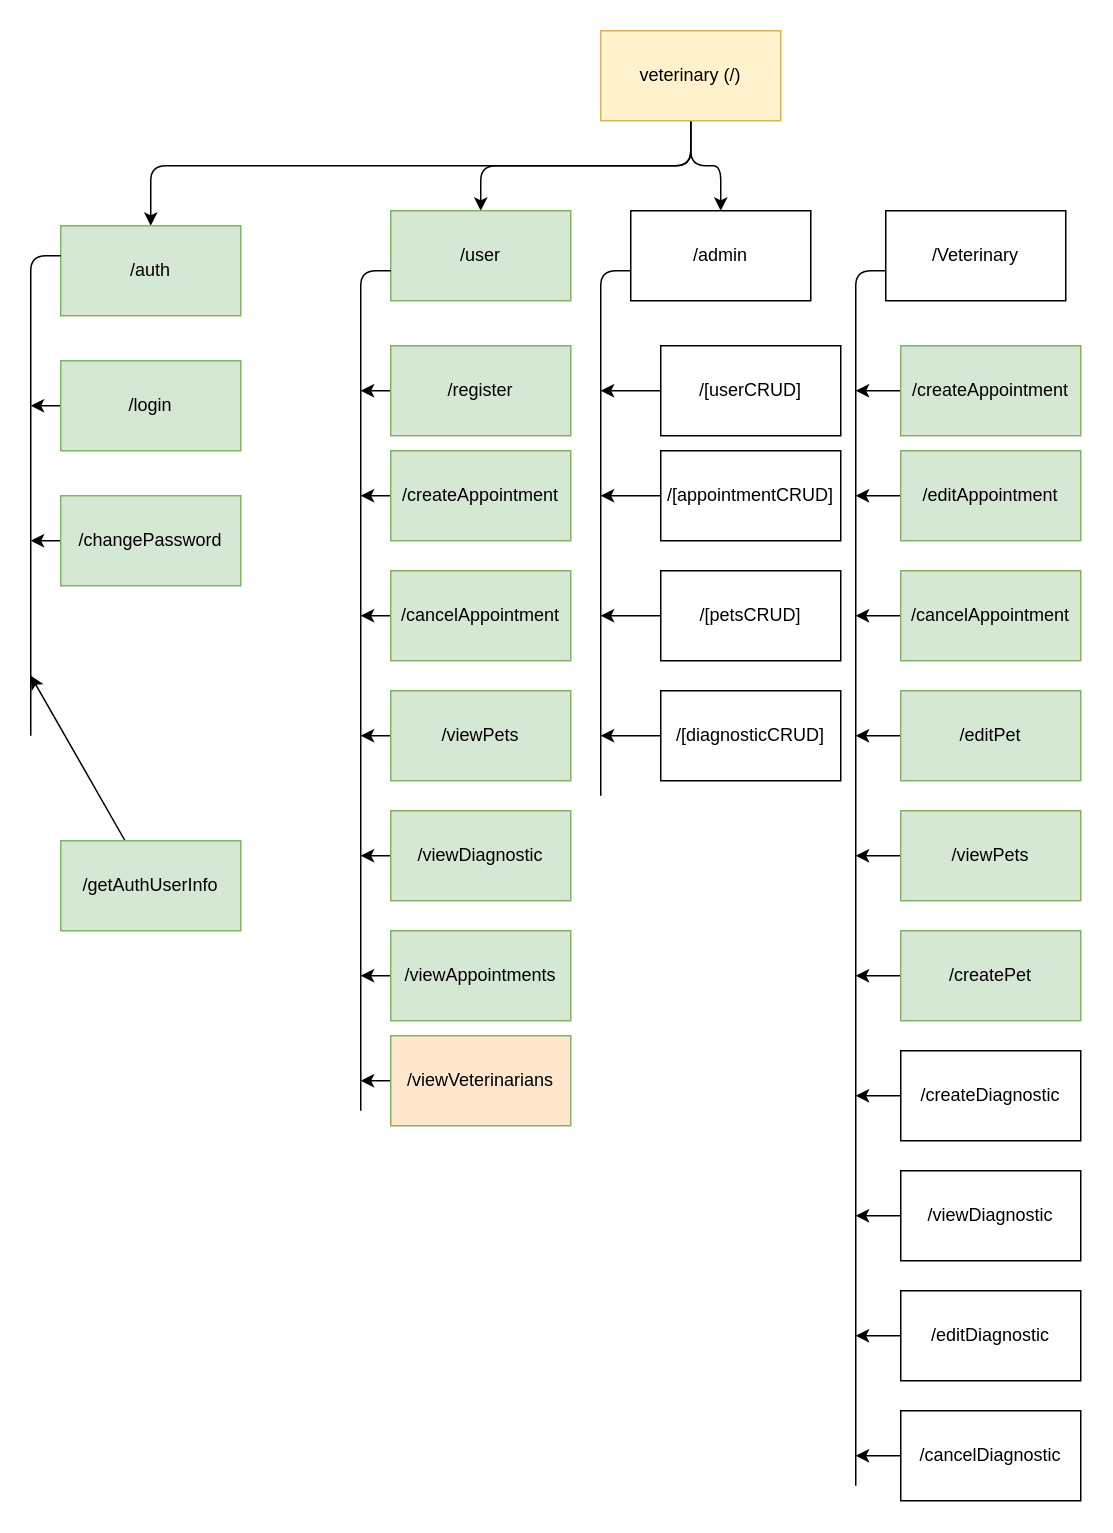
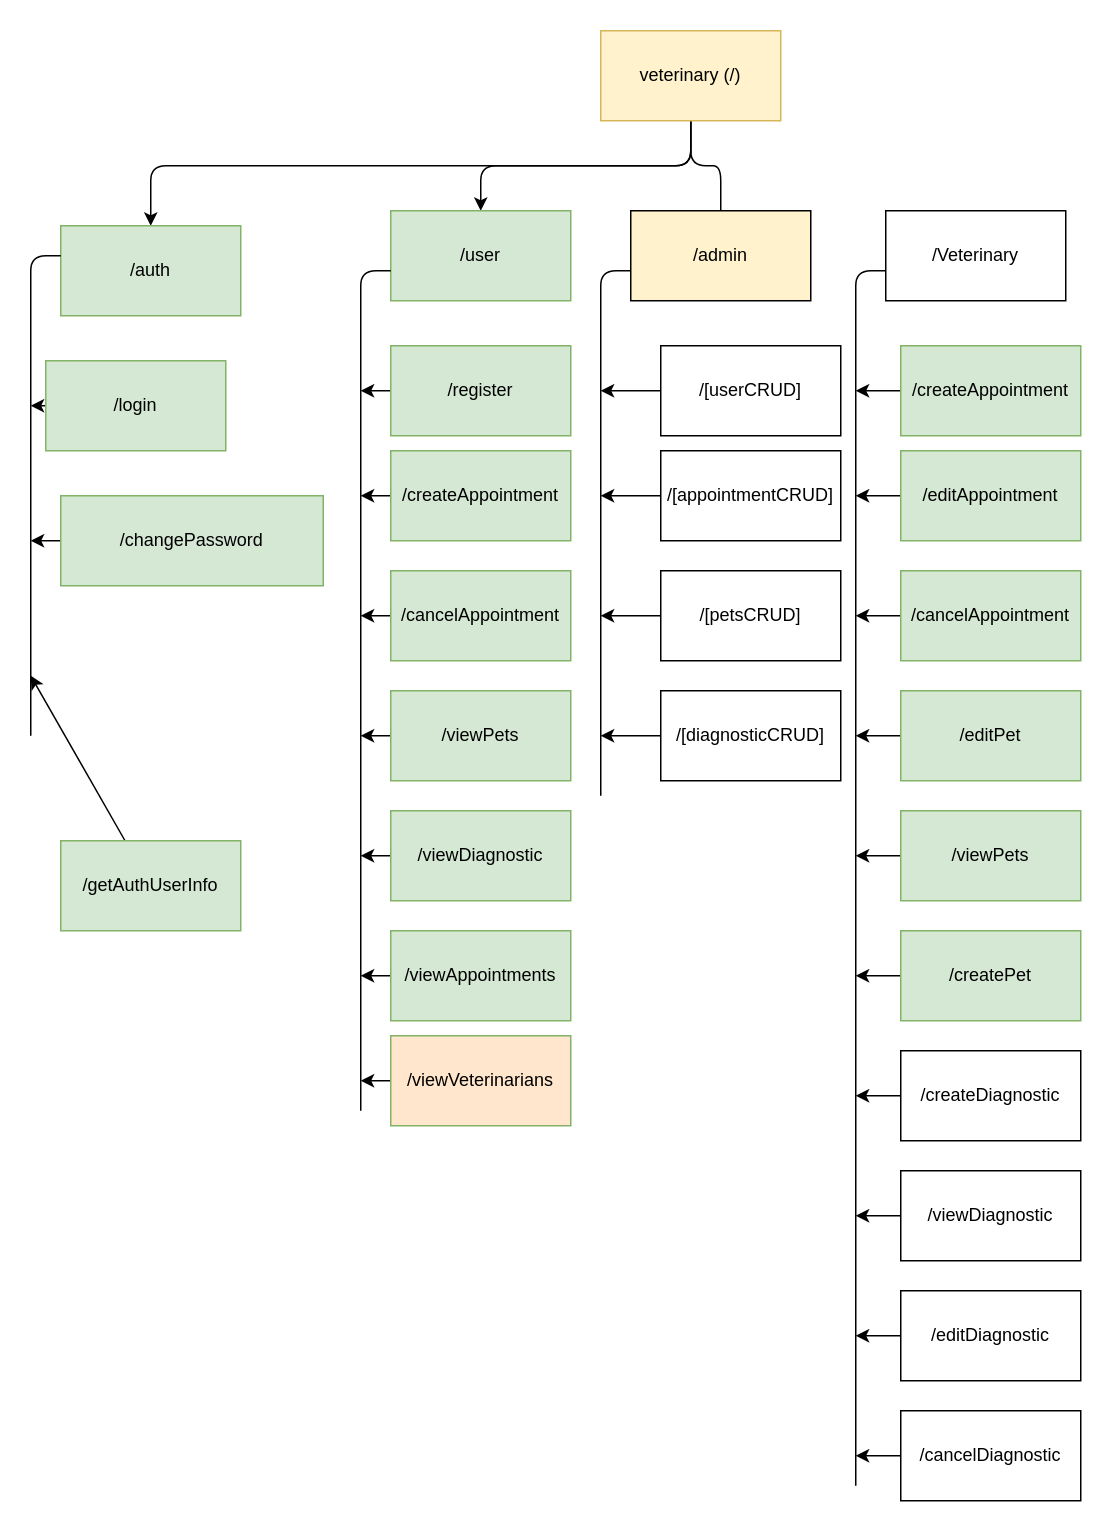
- <mxCell id="3" style="edgeStyle=none;html=1;exitX=0.5;exitY=1;exitDx=0;exitDy=0;entryX=0.5;entryY=0;entryDx=0;entryDy=0;" parent="1" source="5" target="7" edge="1"><mxGeometry relative="1" as="geometry"><Array as="points"><mxPoint x="460" y="110" /><mxPoint x="480" y="110" /></Array></mxGeometry></mxCell>
+ <mxCell id="3" style="edgeStyle=none;html=1;exitX=0.5;exitY=1;exitDx=0;exitDy=0;entryX=0.5;entryY=0;entryDx=0;entryDy=0;endArrow=none;" parent="1" source="5" target="7" edge="1"><mxGeometry relative="1" as="geometry"><Array as="points"><mxPoint x="460" y="110" /><mxPoint x="480" y="110" /></Array></mxGeometry></mxCell>
- <mxCell id="7" value="/admin" style="rounded=0;whiteSpace=wrap;html=1;" parent="1" vertex="1"><mxGeometry x="420" y="140" width="120" height="60" as="geometry" /></mxCell>
+ <mxCell id="7" value="/admin" style="rounded=0;whiteSpace=wrap;html=1;fillColor=#fff2cc;" parent="1" vertex="1"><mxGeometry x="420" y="140" width="120" height="60" as="geometry" /></mxCell>
- <mxCell id="18" value="/login" style="rounded=0;whiteSpace=wrap;html=1;fillColor=#d5e8d4;strokeColor=#82b366;" parent="1" vertex="1"><mxGeometry x="40" y="240" width="120" height="60" as="geometry" /></mxCell>
+ <mxCell id="18" value="/login" style="rounded=0;whiteSpace=wrap;html=1;fillColor=#d5e8d4;strokeColor=#82b366;" parent="1" vertex="1"><mxGeometry x="30" y="240" width="120" height="60" as="geometry" /></mxCell>
- <mxCell id="20" value="/changePassword" style="rounded=0;whiteSpace=wrap;html=1;fillColor=#d5e8d4;strokeColor=#82b366;" parent="1" vertex="1"><mxGeometry x="40" y="330" width="120" height="60" as="geometry" /></mxCell>
+ <mxCell id="20" value="/changePassword" style="rounded=0;whiteSpace=wrap;html=1;fillColor=#d5e8d4;strokeColor=#82b366;" parent="1" vertex="1"><mxGeometry x="40" y="330" width="175" height="60" as="geometry" /></mxCell>
